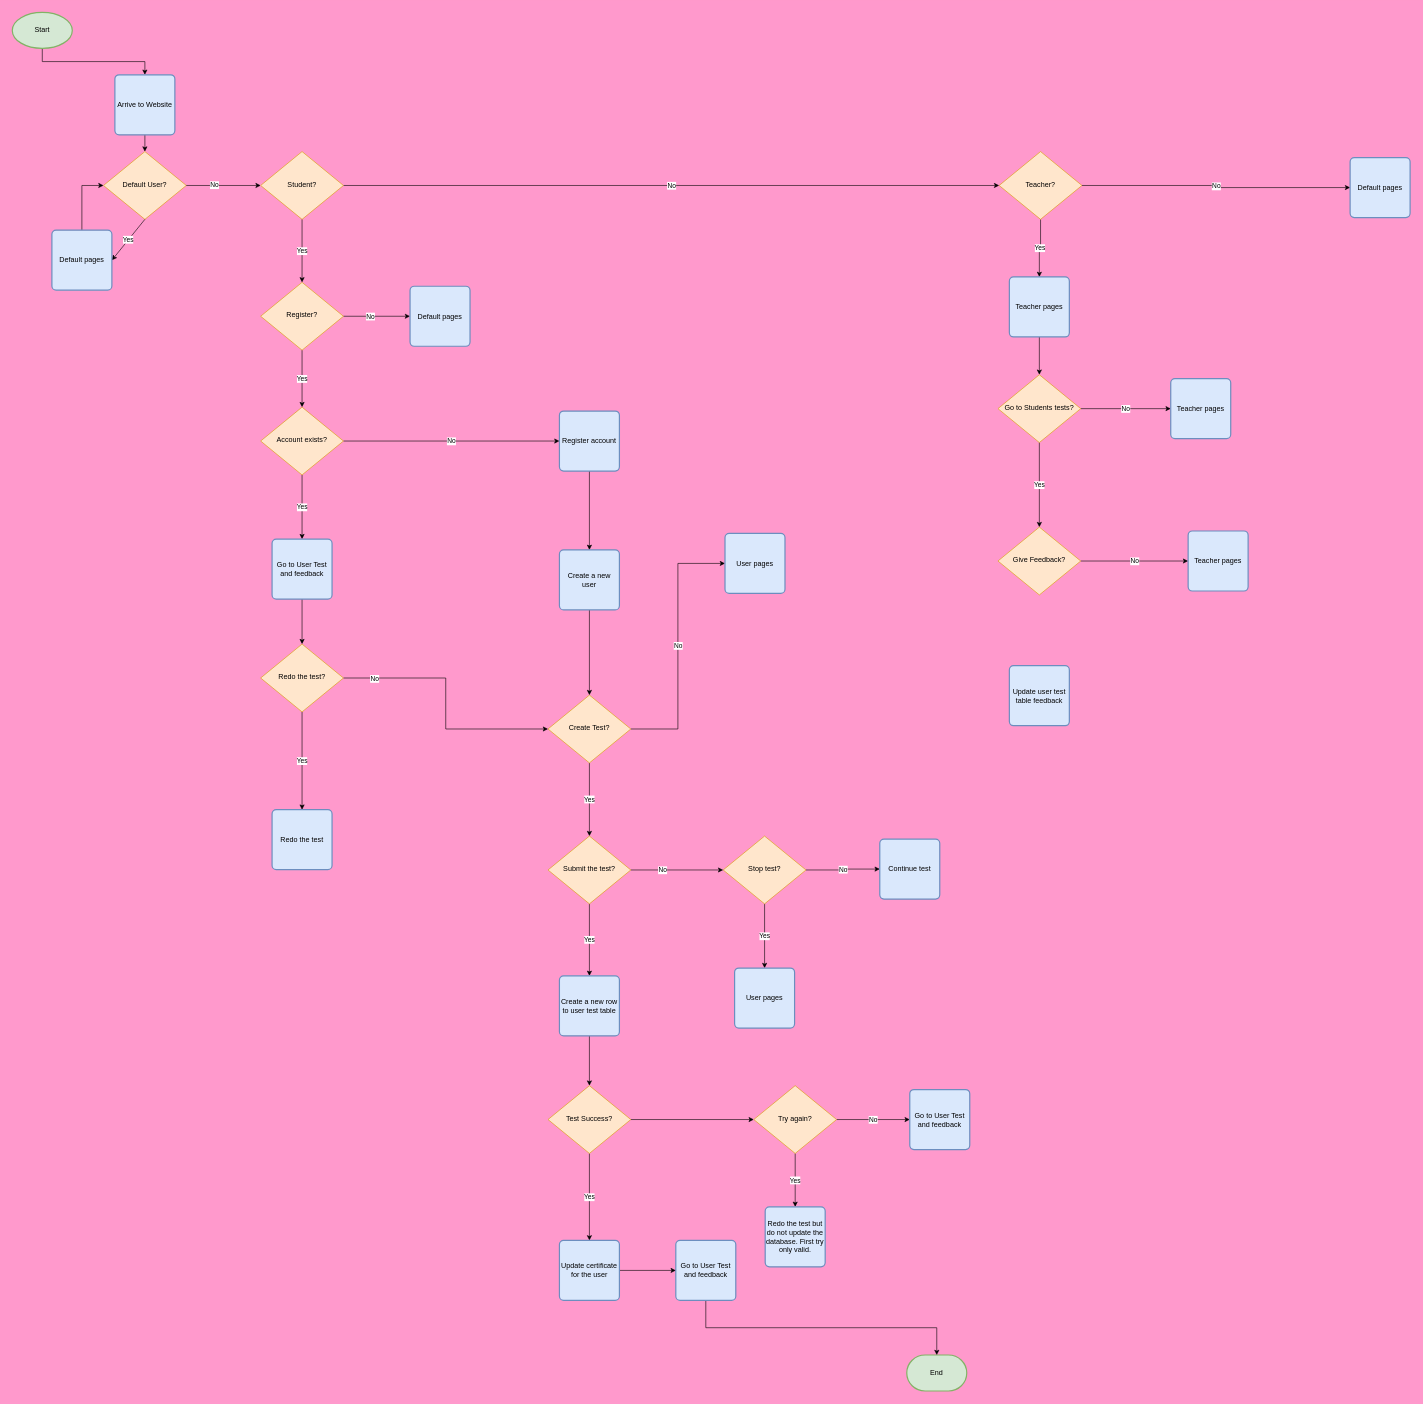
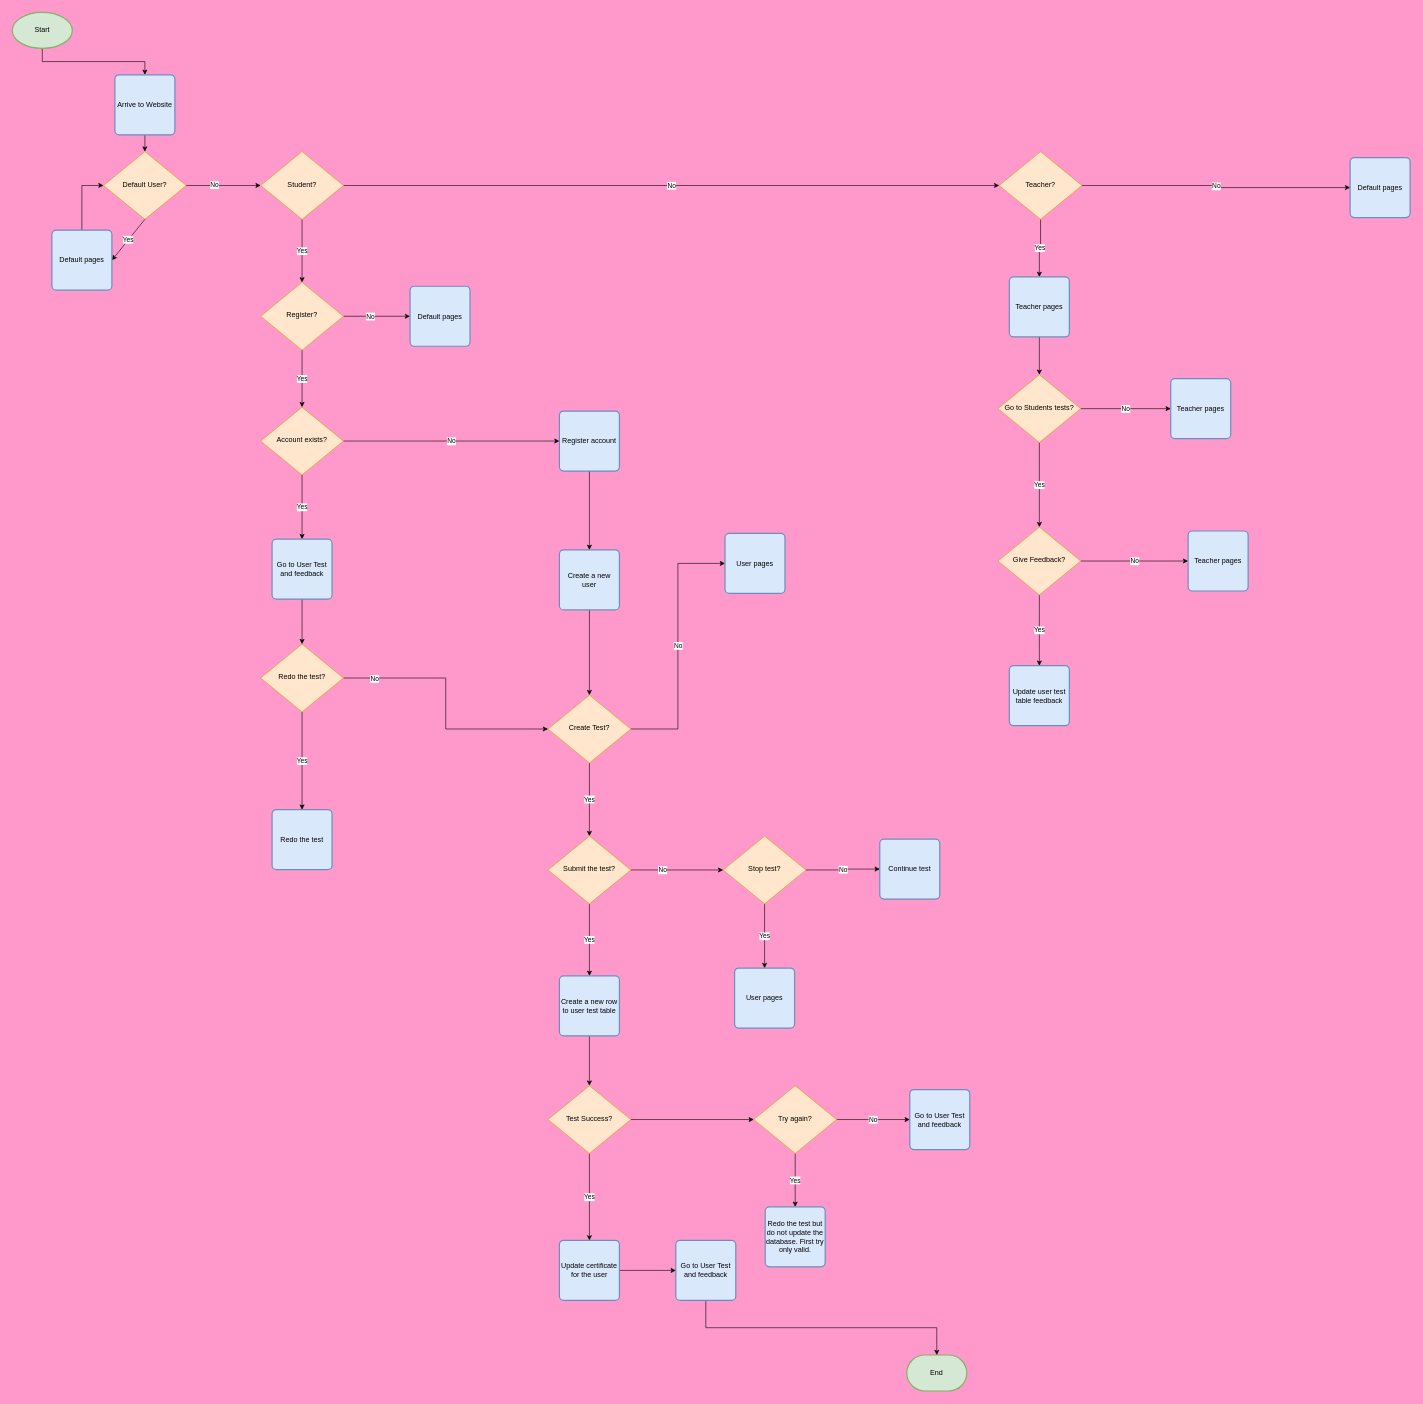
+ <mxCell id="63" value="Yes" style="edgeStyle=orthogonalEdgeStyle;rounded=0;orthogonalLoop=1;jettySize=auto;html=1;exitX=0.5;exitY=1;exitDx=0;exitDy=0;entryX=0.5;entryY=0;entryDx=0;entryDy=0;" edge="1" parent="1" source="64" target="66"><mxGeometry relative="1" as="geometry"><mxPoint x="1731.75" y="1100.25" as="targetPoint" /></mxGeometry></mxCell>
